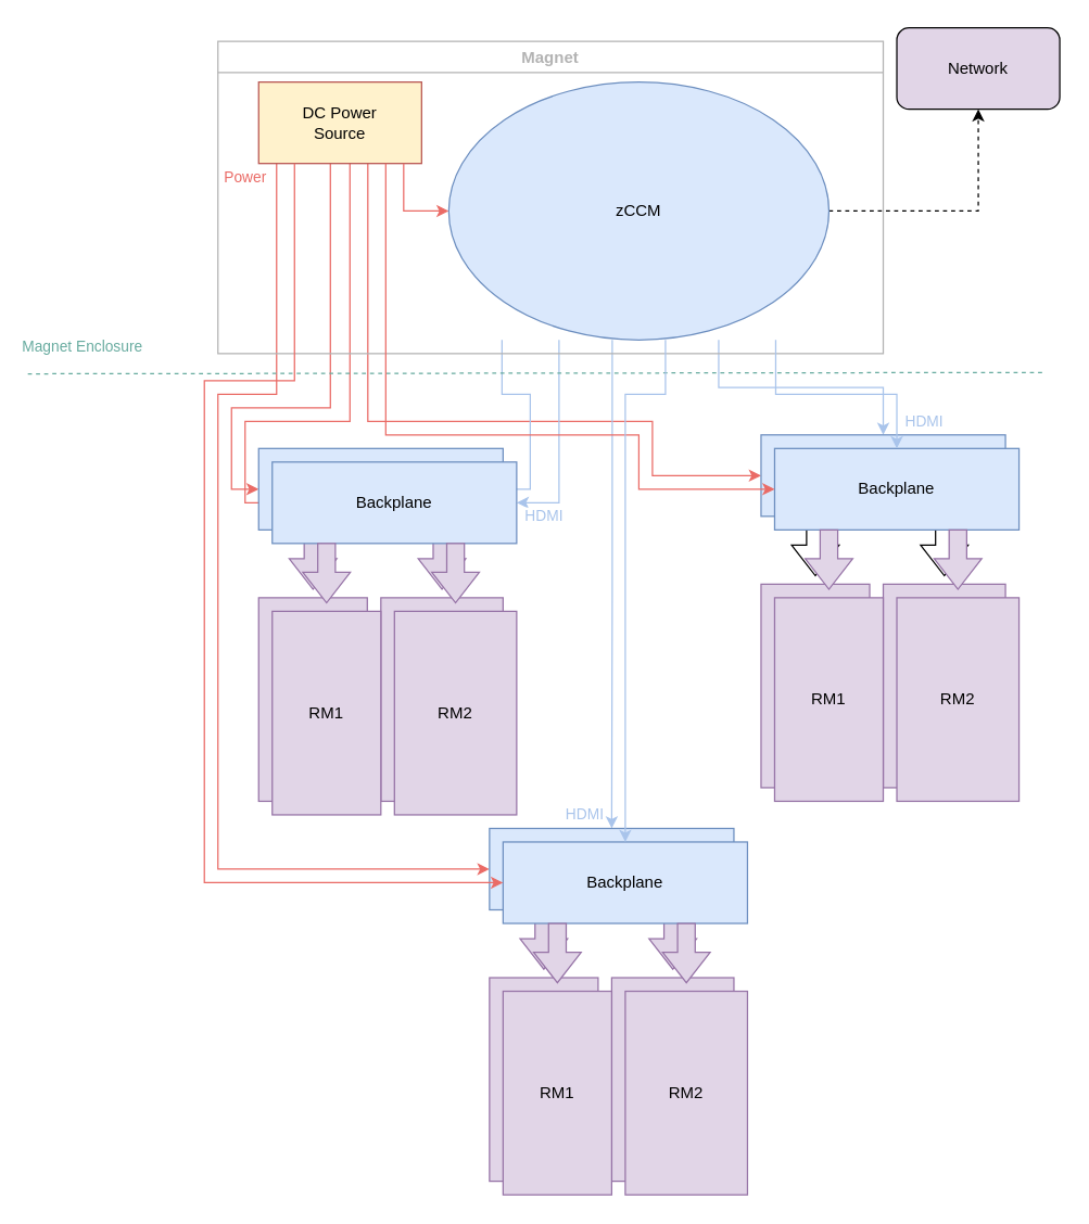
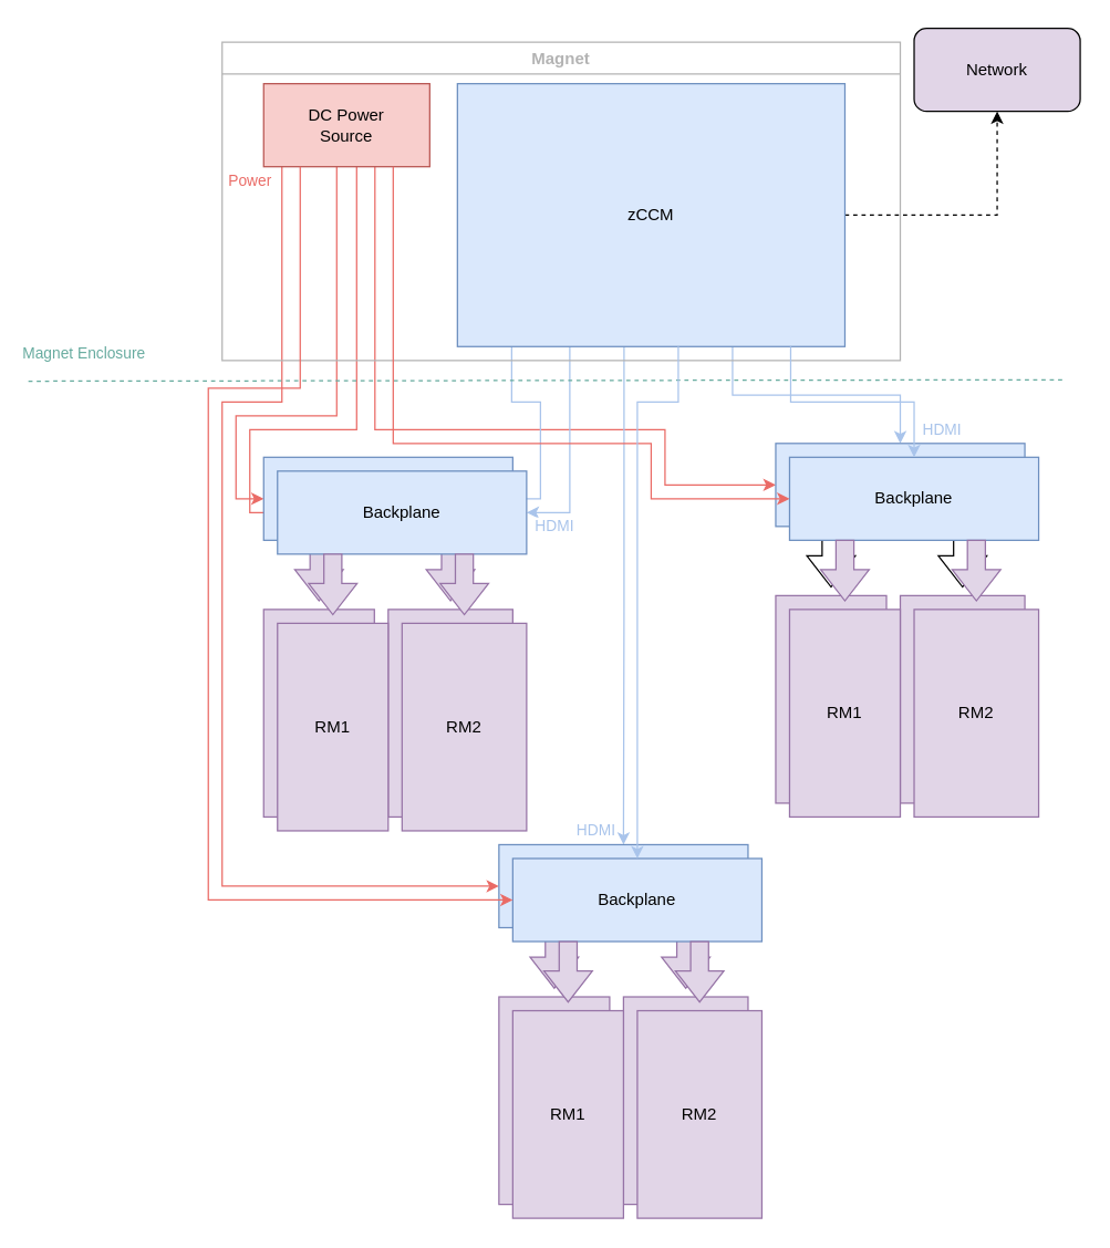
- <mxCell id="6" value="DC Power&lt;br&gt;Source" style="rounded=0;whiteSpace=wrap;html=1;points=[[0,0,0,0,0],[0,0.25,0,0,0],[0,0.5,0,0,0],[0,0.75,0,0,0],[0,1,0,0,0],[0.11,1,0,0,0],[0.22,1,0,0,0],[0.25,0,0,0,0],[0.33,1,0,0,0],[0.44,1,0,0,0],[0.5,0,0,0,0],[0.56,1,0,0,0],[0.67,1,0,0,0],[0.75,0,0,0,0],[0.78,1,0,0,0],[0.89,1,0,0,0],[1,0,0,0,0],[1,0.25,0,0,0],[1,0.5,0,0,0],[1,0.75,0,0,0],[1,1,0,0,0]];strokeColor=#b85450;fillColor=#fff2cc;" vertex="1" parent="1"><mxGeometry x="190" y="60" width="120" height="60" as="geometry" /></mxCell>
+ <mxCell id="6" value="DC Power&lt;br&gt;Source" style="rounded=0;whiteSpace=wrap;html=1;points=[[0,0,0,0,0],[0,0.25,0,0,0],[0,0.5,0,0,0],[0,0.75,0,0,0],[0,1,0,0,0],[0.11,1,0,0,0],[0.22,1,0,0,0],[0.25,0,0,0,0],[0.33,1,0,0,0],[0.44,1,0,0,0],[0.5,0,0,0,0],[0.56,1,0,0,0],[0.67,1,0,0,0],[0.75,0,0,0,0],[0.78,1,0,0,0],[0.89,1,0,0,0],[1,0,0,0,0],[1,0.25,0,0,0],[1,0.5,0,0,0],[1,0.75,0,0,0],[1,1,0,0,0]];strokeColor=#b85450;fillColor=#f8cecc;" vertex="1" parent="1"><mxGeometry x="190" y="60" width="120" height="60" as="geometry" /></mxCell>
- <mxCell id="46" style="edgeStyle=orthogonalEdgeStyle;rounded=0;orthogonalLoop=1;jettySize=auto;html=1;exitX=0.89;exitY=1;exitDx=0;exitDy=0;exitPerimeter=0;entryX=0;entryY=0.5;entryDx=0;entryDy=0;entryPerimeter=0;strokeColor=#EA6B66;" edge="1" parent="1" source="6" target="12"><mxGeometry relative="1" as="geometry" /></mxCell>
- <mxCell id="12" value="zCCM" style="ellipse;whiteSpace=wrap;html=1;points=[[0,0,0,0,0],[0,0.25,0,0,0],[0,0.5,0,0,0],[0,0.75,0,0,0],[0,1,0,0,0],[0.14,1,0,0,0],[0.25,0,0,0,0],[0.29,1,0,0,0],[0.43,1,0,0,0],[0.5,0,0,0,0],[0.57,1,0,0,0],[0.71,1,0,0,0],[0.75,0,0,0,0],[0.86,1,0,0,0],[1,0,0,0,0],[1,0.25,0,0,0],[1,0.5,0,0,0],[1,0.75,0,0,0],[1,1,0,0,0]];strokeColor=#6c8ebf;fillColor=#dae8fc;" vertex="1" parent="1"><mxGeometry x="330" y="60" width="280" height="190" as="geometry" /></mxCell>
+ <mxCell id="12" value="zCCM" style="rounded=0;whiteSpace=wrap;html=1;points=[[0,0,0,0,0],[0,0.25,0,0,0],[0,0.5,0,0,0],[0,0.75,0,0,0],[0,1,0,0,0],[0.14,1,0,0,0],[0.25,0,0,0,0],[0.29,1,0,0,0],[0.43,1,0,0,0],[0.5,0,0,0,0],[0.57,1,0,0,0],[0.71,1,0,0,0],[0.75,0,0,0,0],[0.86,1,0,0,0],[1,0,0,0,0],[1,0.25,0,0,0],[1,0.5,0,0,0],[1,0.75,0,0,0],[1,1,0,0,0]];strokeColor=#6c8ebf;fillColor=#dae8fc;" vertex="1" parent="1"><mxGeometry x="330" y="60" width="280" height="190" as="geometry" /></mxCell>
